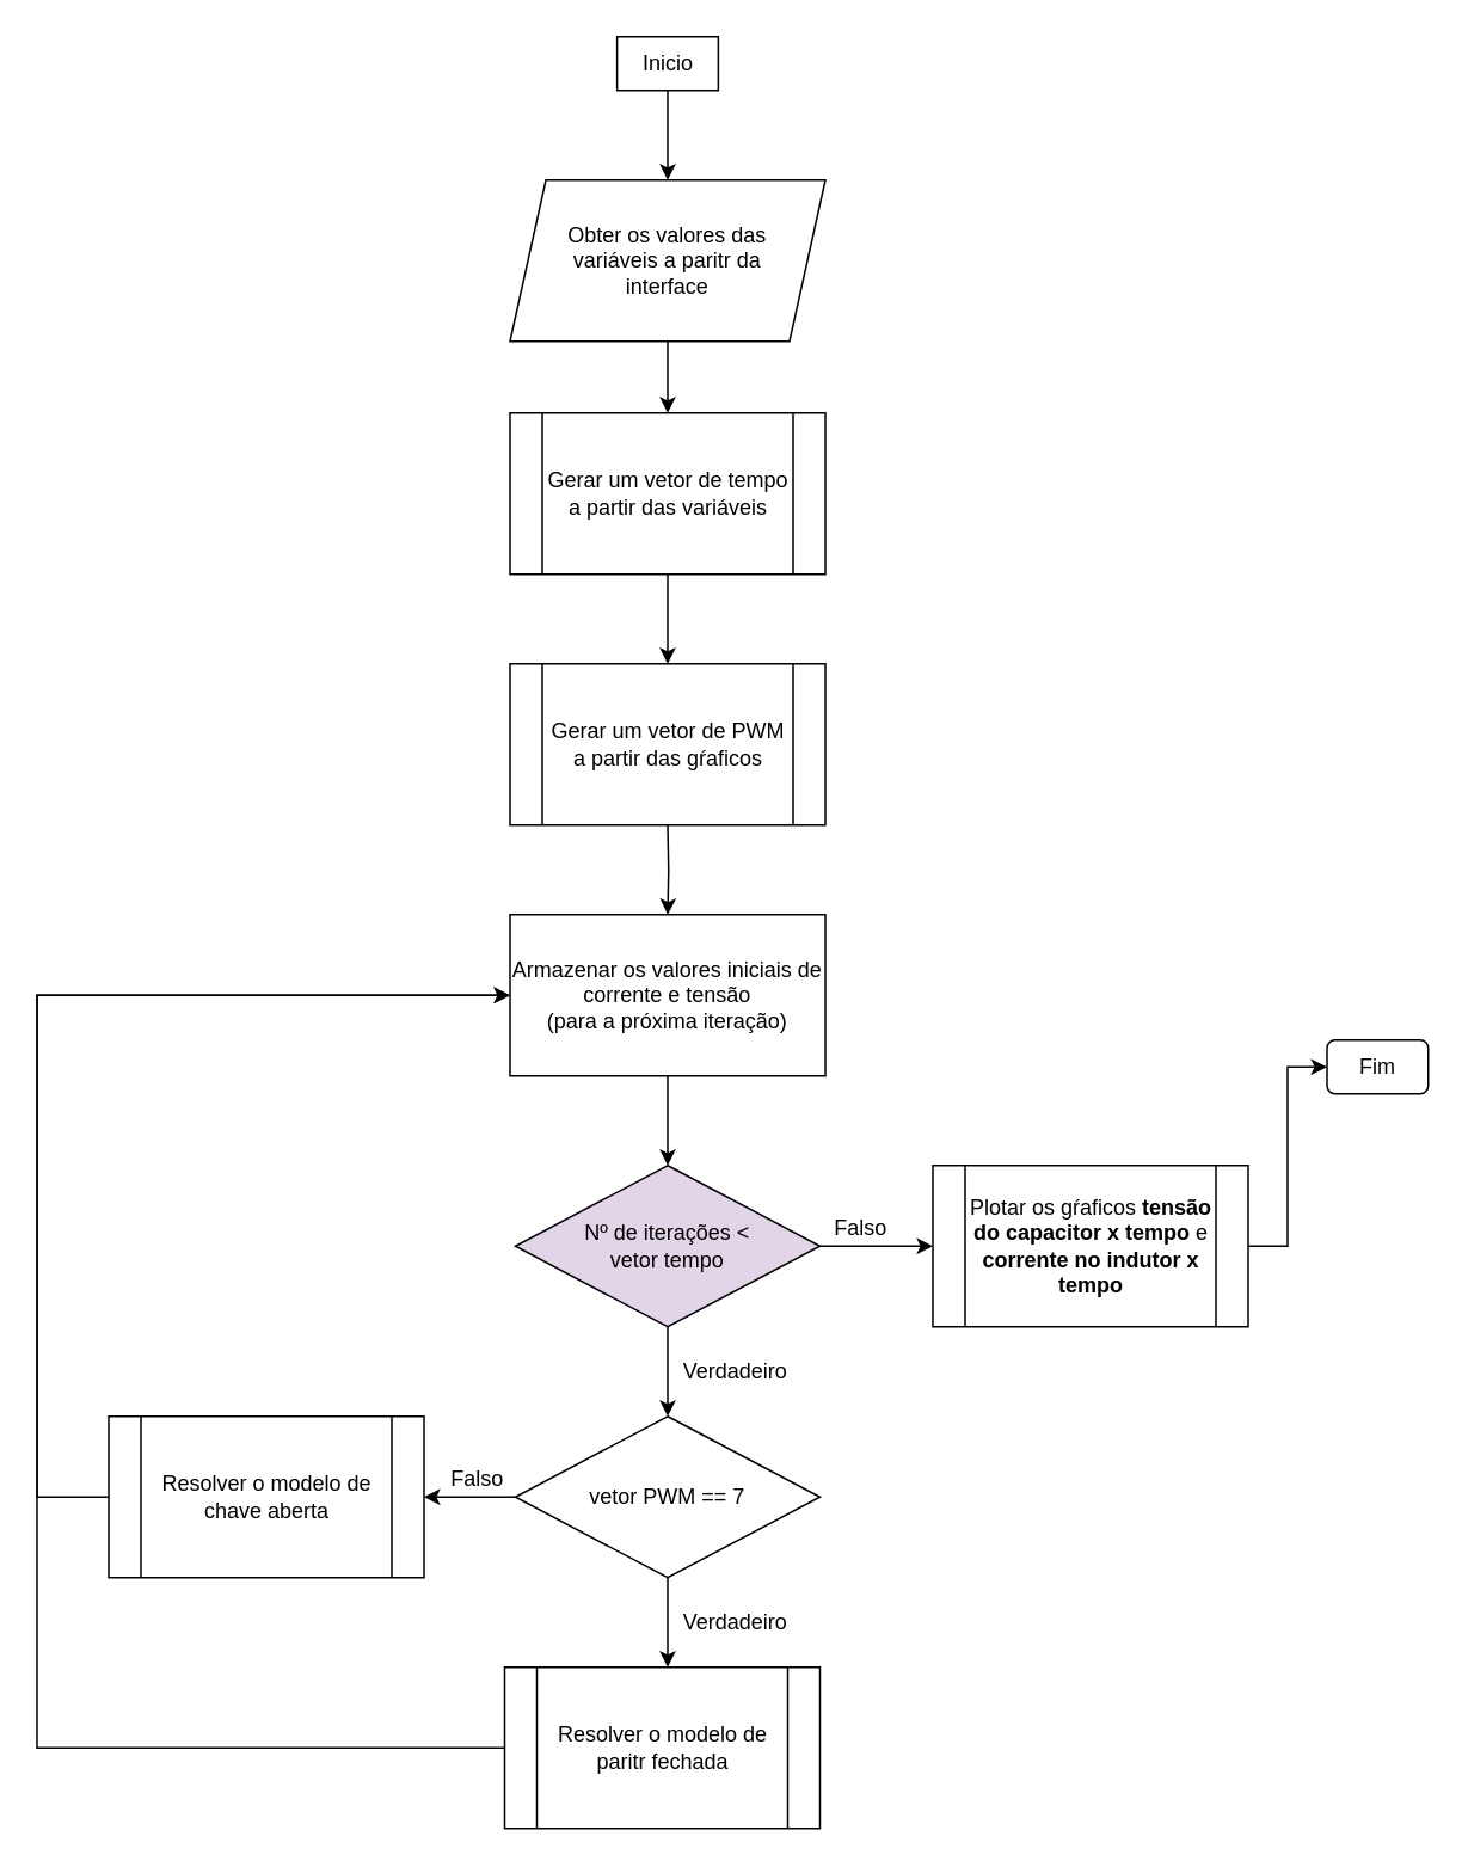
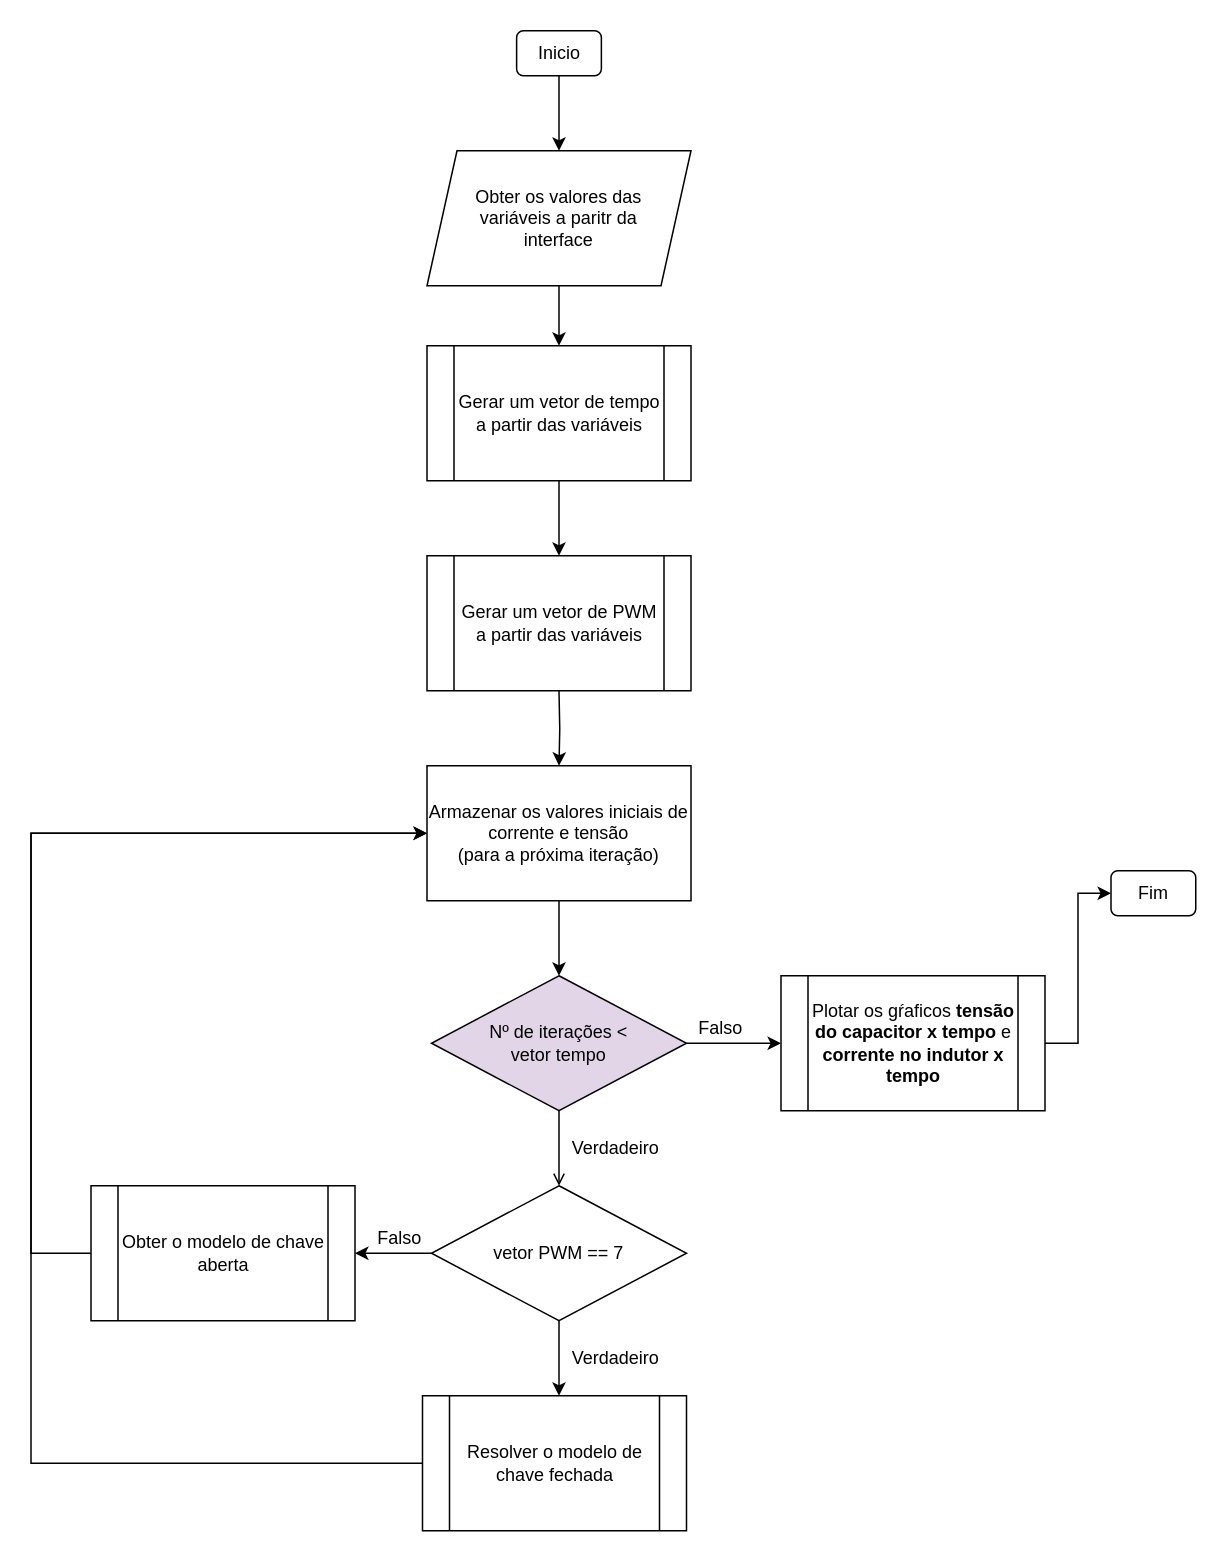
- <mxCell id="21" value="Inicio" style="whiteSpace=wrap;html=1;glass=0;rounded=0;" vertex="1" parent="1"><mxGeometry x="343.75" y="20" width="56.5" height="30" as="geometry" /></mxCell>
+ <mxCell id="21" value="Inicio" style="rounded=1;whiteSpace=wrap;html=1;glass=0;" vertex="1" parent="1"><mxGeometry x="343.75" y="20" width="56.5" height="30" as="geometry" /></mxCell>
- <mxCell id="23" value="Gerar um vetor de PWM a partir das gŕaficos" style="shape=process;whiteSpace=wrap;html=1;backgroundOutline=1;" vertex="1" parent="1"><mxGeometry x="284" y="370" width="176" height="90" as="geometry" /></mxCell>
+ <mxCell id="23" value="Gerar um vetor de PWM a partir das variáveis" style="shape=process;whiteSpace=wrap;html=1;backgroundOutline=1;" vertex="1" parent="1"><mxGeometry x="284" y="370" width="176" height="90" as="geometry" /></mxCell>
- <mxCell id="8" style="edgeStyle=orthogonalEdgeStyle;rounded=0;orthogonalLoop=1;jettySize=auto;html=1;exitX=0.5;exitY=1;exitDx=0;exitDy=0;entryX=0.5;entryY=0;entryDx=0;entryDy=0;" parent="1" source="10" target="13" edge="1"><mxGeometry relative="1" as="geometry" /></mxCell>
+ <mxCell id="8" style="edgeStyle=orthogonalEdgeStyle;rounded=0;orthogonalLoop=1;jettySize=auto;html=1;exitX=0.5;exitY=1;exitDx=0;exitDy=0;entryX=0.5;entryY=0;entryDx=0;entryDy=0;endArrow=open;" parent="1" source="10" target="13" edge="1"><mxGeometry relative="1" as="geometry" /></mxCell>
- <mxCell id="25" value="&lt;div&gt;Resolver o modelo de chave aberta&lt;/div&gt;" style="shape=process;whiteSpace=wrap;html=1;backgroundOutline=1;" vertex="1" parent="1"><mxGeometry x="60" y="790" width="176" height="90" as="geometry" /></mxCell>
+ <mxCell id="25" value="&lt;div&gt;Obter o modelo de chave aberta&lt;/div&gt;" style="shape=process;whiteSpace=wrap;html=1;backgroundOutline=1;" vertex="1" parent="1"><mxGeometry x="60" y="790" width="176" height="90" as="geometry" /></mxCell>
- <mxCell id="24" value="Resolver o modelo de paritr fechada" style="shape=process;whiteSpace=wrap;html=1;backgroundOutline=1;" vertex="1" parent="1"><mxGeometry x="281" y="930" width="176" height="90" as="geometry" /></mxCell>
+ <mxCell id="24" value="Resolver o modelo de chave fechada" style="shape=process;whiteSpace=wrap;html=1;backgroundOutline=1;" vertex="1" parent="1"><mxGeometry x="281" y="930" width="176" height="90" as="geometry" /></mxCell>
